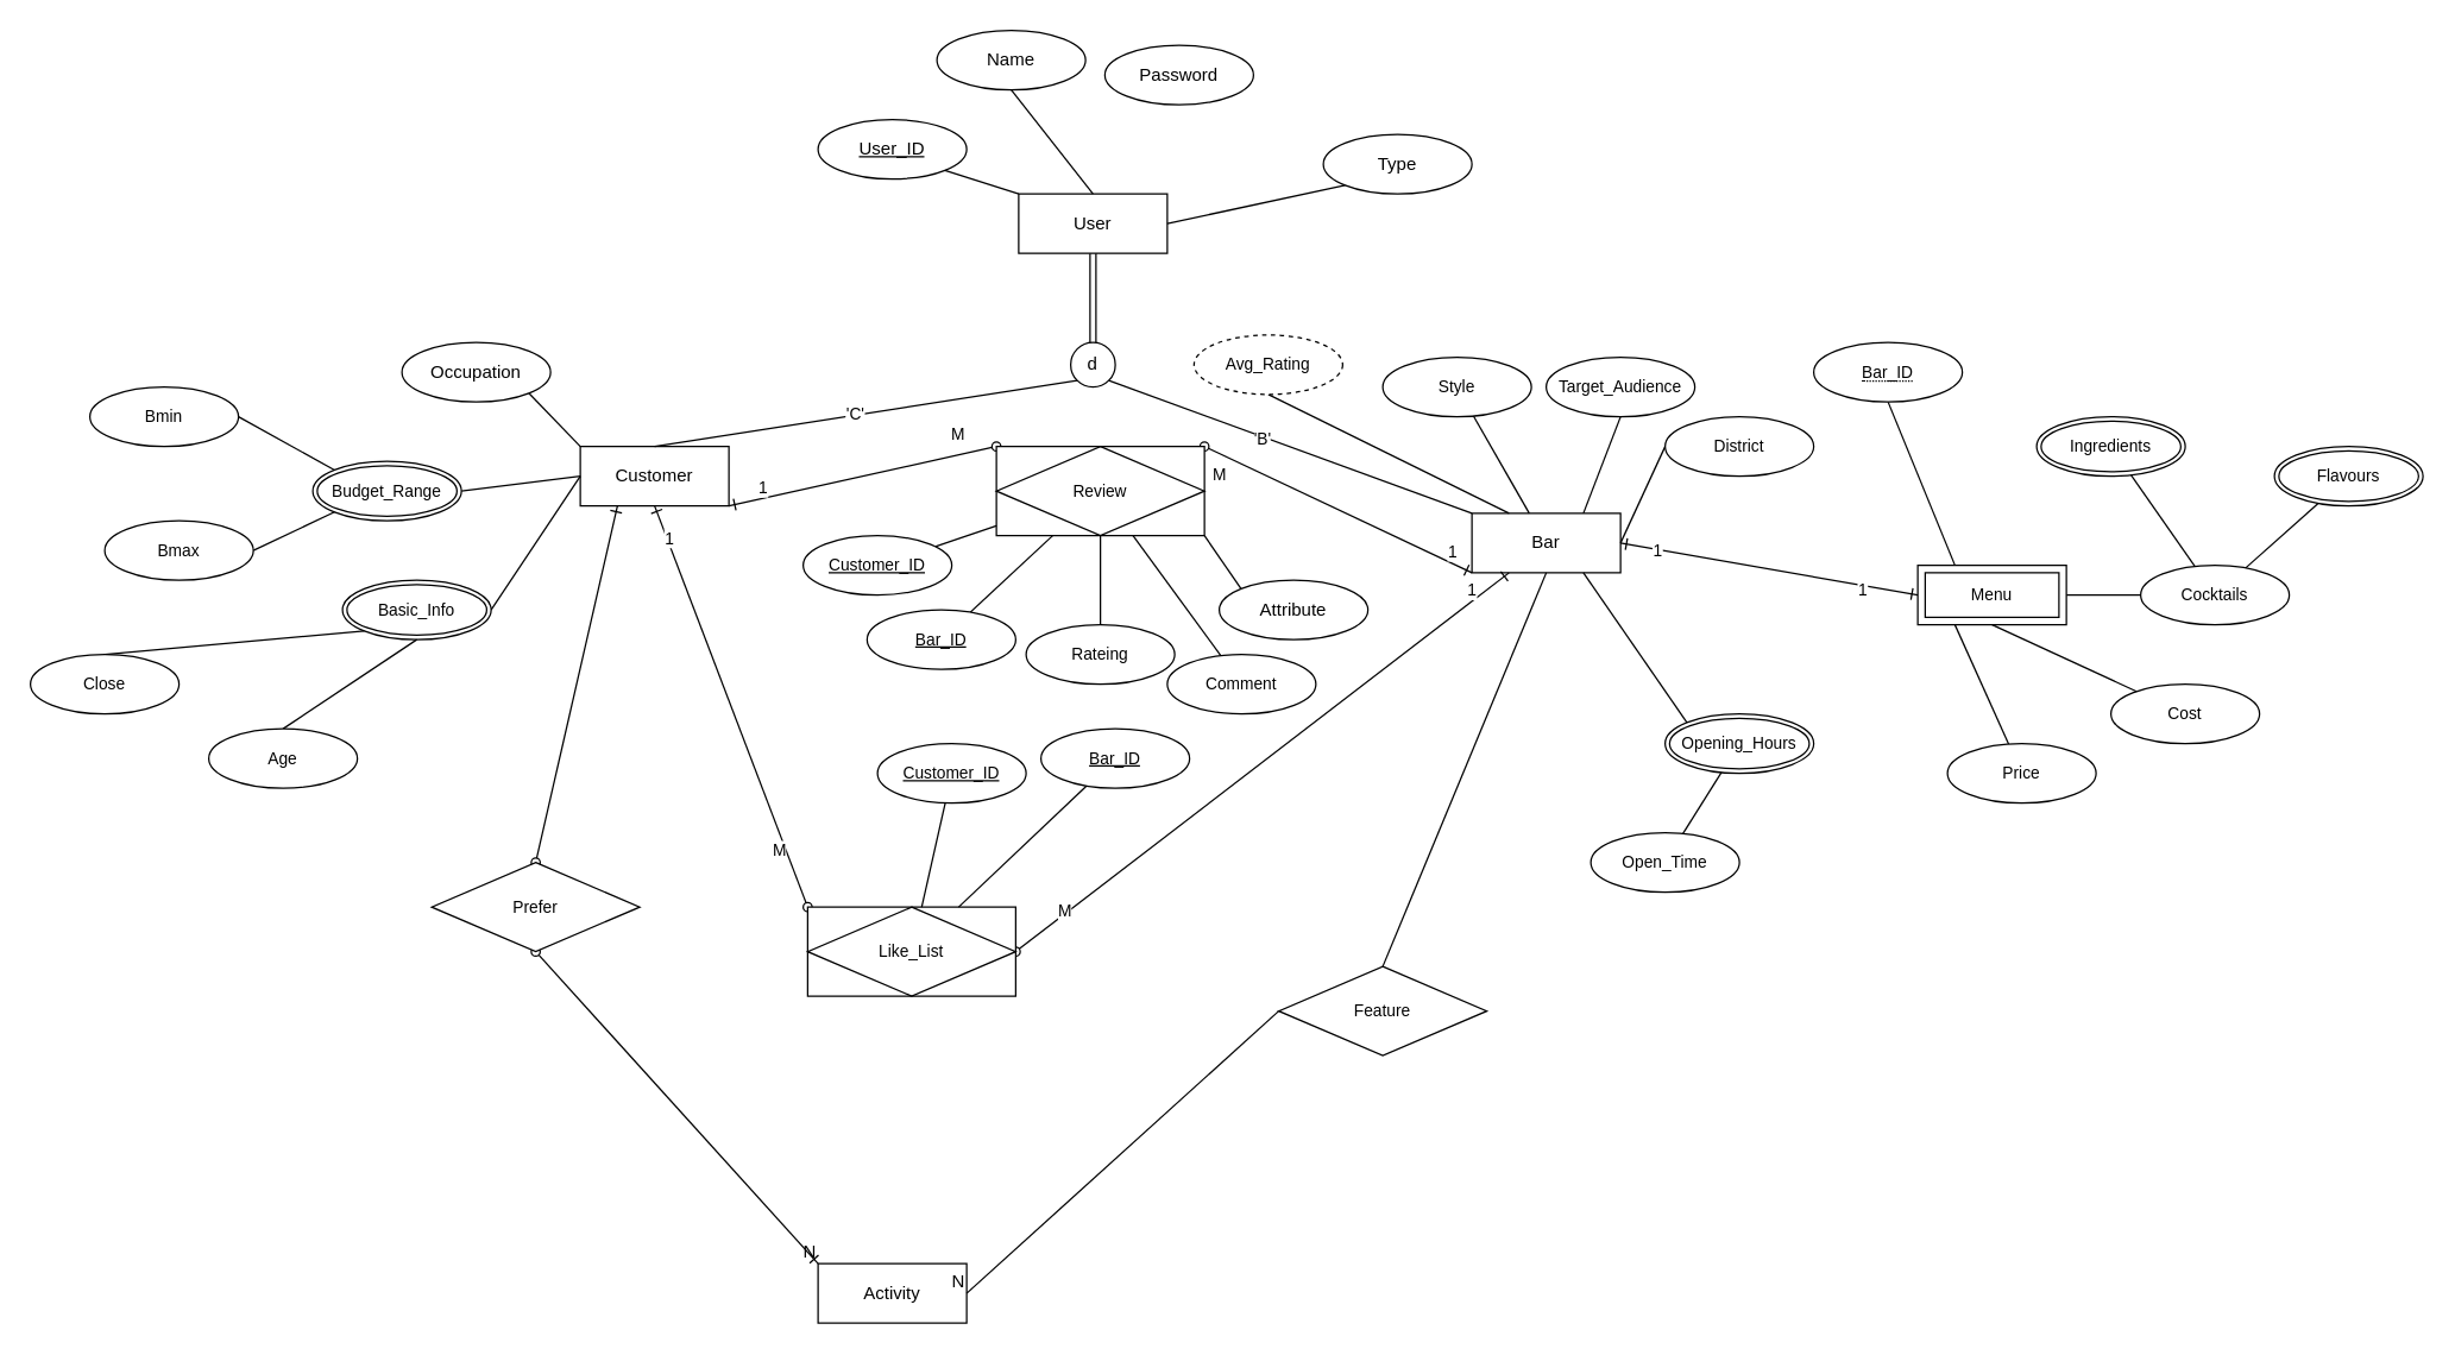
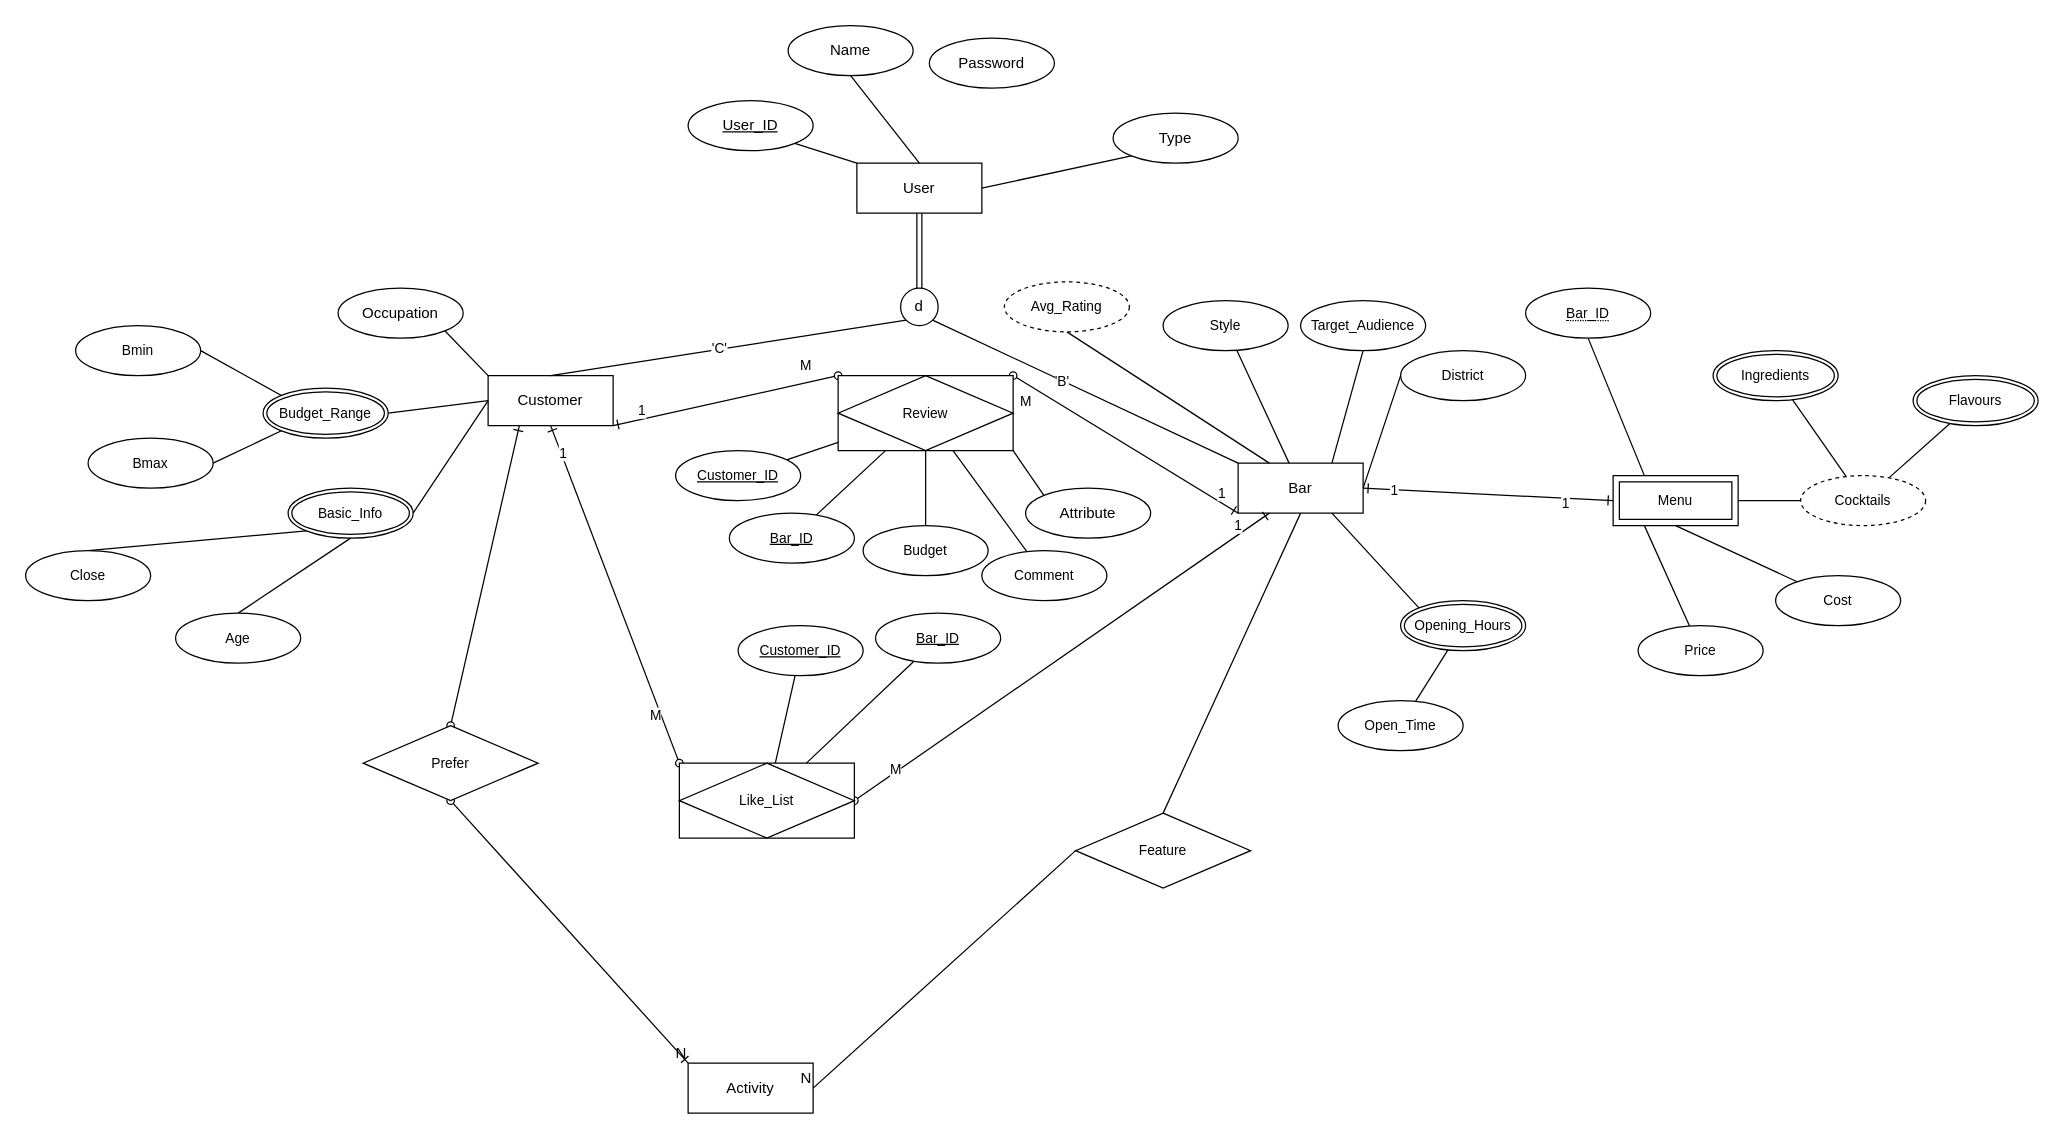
- <mxCell id="15" value="Bar" style="whiteSpace=wrap;html=1;align=center;" parent="1" vertex="1"><mxGeometry x="990" y="345" width="100" height="40" as="geometry" /></mxCell>
+ <mxCell id="15" value="Bar" style="whiteSpace=wrap;html=1;align=center;" parent="1" vertex="1"><mxGeometry x="990" y="370" width="100" height="40" as="geometry" /></mxCell>
- <mxCell id="92" value="Cocktails" style="ellipse;whiteSpace=wrap;html=1;align=center;fontFamily=Helvetica;fontSize=11;fontColor=default;labelBackgroundColor=default;" vertex="1" parent="1"><mxGeometry x="1440" y="380" width="100" height="40" as="geometry" /></mxCell>
+ <mxCell id="92" value="Cocktails" style="ellipse;whiteSpace=wrap;html=1;align=center;fontFamily=Helvetica;fontSize=11;fontColor=default;labelBackgroundColor=default;dashed=1;" vertex="1" parent="1"><mxGeometry x="1440" y="380" width="100" height="40" as="geometry" /></mxCell>
- <mxCell id="63" value="Rateing" style="ellipse;whiteSpace=wrap;html=1;align=center;fontFamily=Helvetica;fontSize=11;fontColor=default;labelBackgroundColor=default;" parent="1" vertex="1"><mxGeometry x="690" y="420" width="100" height="40" as="geometry" /></mxCell>
+ <mxCell id="63" value="Budget" style="ellipse;whiteSpace=wrap;html=1;align=center;fontFamily=Helvetica;fontSize=11;fontColor=default;labelBackgroundColor=default;" parent="1" vertex="1"><mxGeometry x="690" y="420" width="100" height="40" as="geometry" /></mxCell>
